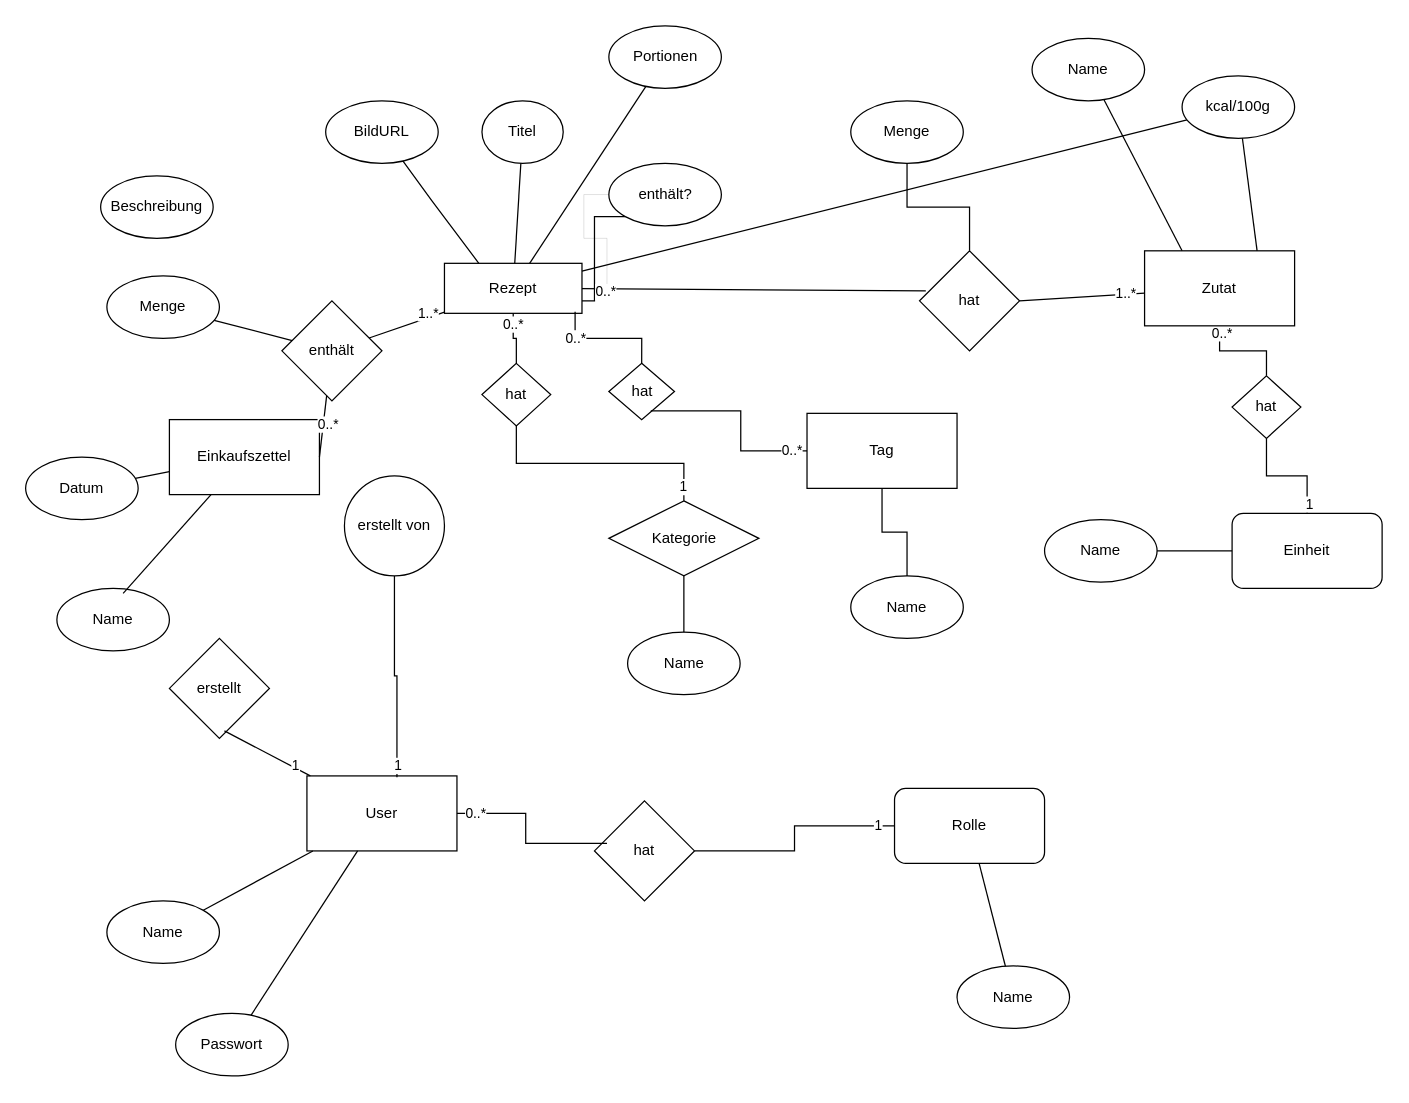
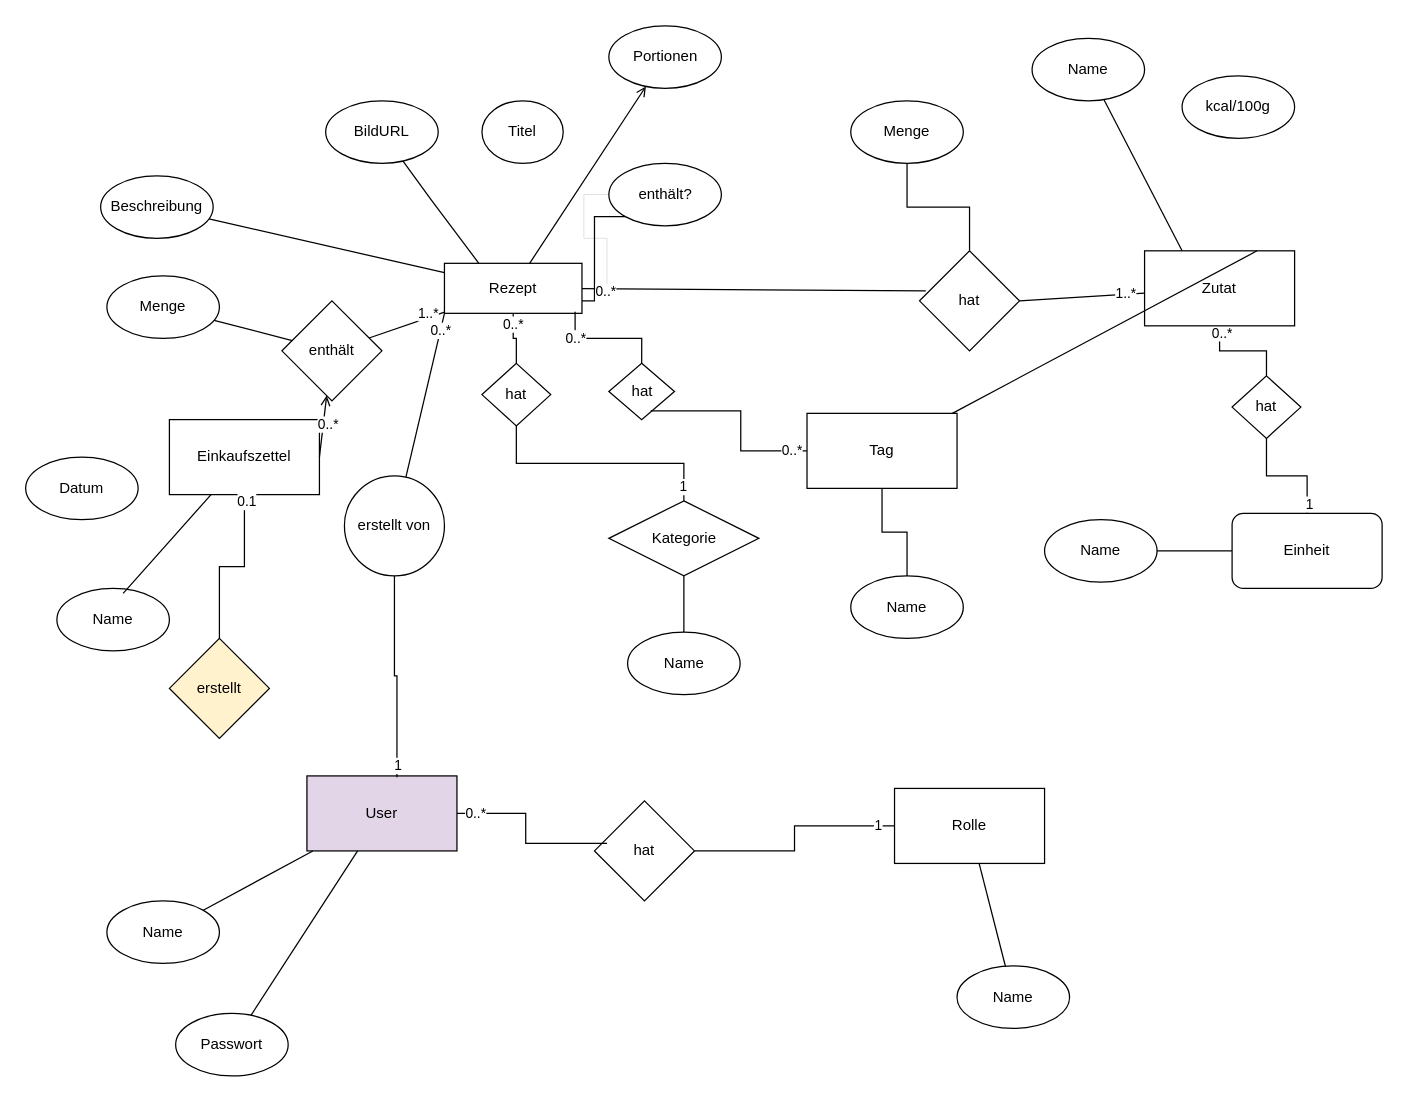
- <mxCell id="84" value="" style="endArrow=none;html=1;rounded=0;" edge="1" parent="1" source="4" target="83"><mxGeometry width="50" height="50" relative="1" as="geometry"><mxPoint x="595" y="440" as="sourcePoint" /><mxPoint x="645" y="390" as="targetPoint" /></mxGeometry></mxCell>
+ <mxCell id="84" value="" style="endArrow=open;html=1;rounded=0;" edge="1" parent="1" source="4" target="83"><mxGeometry width="50" height="50" relative="1" as="geometry"><mxPoint x="595" y="440" as="sourcePoint" /><mxPoint x="645" y="390" as="targetPoint" /></mxGeometry></mxCell>
- <mxCell id="14" value="" style="endArrow=none;html=1;rounded=0;" parent="1" source="4" target="19" edge="1"><mxGeometry width="50" height="50" relative="1" as="geometry"><mxPoint x="425" y="460" as="sourcePoint" /><mxPoint x="475" y="410" as="targetPoint" /></mxGeometry></mxCell>
+ <mxCell id="14" value="" style="endArrow=none;html=1;rounded=0;" parent="1" source="4" target="11" edge="1"><mxGeometry width="50" height="50" relative="1" as="geometry"><mxPoint x="425" y="460" as="sourcePoint" /><mxPoint x="475" y="410" as="targetPoint" /></mxGeometry></mxCell>
- <mxCell id="21" value="" style="endArrow=none;html=1;rounded=0;exitX=0.75;exitY=0;exitDx=0;exitDy=0;" parent="1" source="7" target="19" edge="1"><mxGeometry width="50" height="50" relative="1" as="geometry"><mxPoint x="715" y="190" as="sourcePoint" /><mxPoint x="745" y="150" as="targetPoint" /></mxGeometry></mxCell>
+ <mxCell id="21" value="" style="endArrow=none;html=1;rounded=0;exitX=0.75;exitY=0;exitDx=0;exitDy=0;" parent="1" source="7" target="59" edge="1"><mxGeometry width="50" height="50" relative="1" as="geometry"><mxPoint x="715" y="190" as="sourcePoint" /><mxPoint x="745" y="150" as="targetPoint" /></mxGeometry></mxCell>
- <mxCell id="16" value="" style="endArrow=none;html=1;rounded=0;" parent="1" source="4" target="13" edge="1"><mxGeometry width="50" height="50" relative="1" as="geometry"><mxPoint x="375" y="237" as="sourcePoint" /><mxPoint x="277" y="199" as="targetPoint" /></mxGeometry></mxCell>
- <mxCell id="41" value="" style="endArrow=none;html=1;rounded=0;exitX=1;exitY=0.5;exitDx=0;exitDy=0;" parent="1" source="10" target="39" edge="1"><mxGeometry width="50" height="50" relative="1" as="geometry"><mxPoint x="215" y="360" as="sourcePoint" /><mxPoint x="265" y="310" as="targetPoint" /></mxGeometry></mxCell>
+ <mxCell id="41" value="" style="endArrow=open;html=1;rounded=0;exitX=1;exitY=0.5;exitDx=0;exitDy=0;" parent="1" source="10" target="39" edge="1"><mxGeometry width="50" height="50" relative="1" as="geometry"><mxPoint x="215" y="360" as="sourcePoint" /><mxPoint x="265" y="310" as="targetPoint" /></mxGeometry></mxCell>
+ <mxCell id="69" value="" style="endArrow=none;html=1;rounded=0;entryX=0;entryY=1;entryDx=0;entryDy=0;" parent="1" source="68" target="4" edge="1"><mxGeometry width="50" height="50" relative="1" as="geometry"><mxPoint x="505" y="470" as="sourcePoint" /><mxPoint x="555" y="420" as="targetPoint" /></mxGeometry></mxCell>
+ <mxCell id="70" value="0..*" style="edgeLabel;html=1;align=center;verticalAlign=middle;resizable=0;points=[];" parent="69" vertex="1" connectable="0"><mxGeometry x="0.798" relative="1" as="geometry"><mxPoint as="offset" /></mxGeometry></mxCell>
- <mxCell id="31" value="" style="endArrow=none;html=1;rounded=0;" parent="1" source="29" target="10" edge="1"><mxGeometry width="50" height="50" relative="1" as="geometry"><mxPoint x="65" y="430" as="sourcePoint" /><mxPoint x="115" y="380" as="targetPoint" /></mxGeometry></mxCell>
+ <mxCell id="73" style="edgeStyle=orthogonalEdgeStyle;rounded=0;orthogonalLoop=1;jettySize=auto;html=1;endArrow=none;startFill=0;" parent="1" source="75" target="10" edge="1"><mxGeometry relative="1" as="geometry" /></mxCell>
+ <mxCell id="74" value="0.1" style="edgeLabel;html=1;align=center;verticalAlign=middle;resizable=0;points=[];" parent="73" vertex="1" connectable="0"><mxGeometry x="0.926" y="-1" relative="1" as="geometry"><mxPoint as="offset" /></mxGeometry></mxCell>
- <mxCell id="75" value="erstellt" style="rhombus;whiteSpace=wrap;html=1;" parent="1" vertex="1"><mxGeometry x="135" y="510" width="80" height="80" as="geometry" /></mxCell>
+ <mxCell id="75" value="erstellt" style="rhombus;whiteSpace=wrap;html=1;fillColor=#fff2cc;" parent="1" vertex="1"><mxGeometry x="135" y="510" width="80" height="80" as="geometry" /></mxCell>
- <mxCell id="81" value="" style="endArrow=none;html=1;rounded=0;entryX=0.55;entryY=0.925;entryDx=0;entryDy=0;entryPerimeter=0;" parent="1" source="9" target="75" edge="1"><mxGeometry width="50" height="50" relative="1" as="geometry"><mxPoint x="120" y="670" as="sourcePoint" /><mxPoint x="170" y="620" as="targetPoint" /></mxGeometry></mxCell>
- <mxCell id="82" value="1" style="edgeLabel;html=1;align=center;verticalAlign=middle;resizable=0;points=[];" parent="81" vertex="1" connectable="0"><mxGeometry x="-0.602" y="-2" relative="1" as="geometry"><mxPoint as="offset" /></mxGeometry></mxCell>
- <mxCell id="9" value="User" style="whiteSpace=wrap;html=1;" parent="1" vertex="1"><mxGeometry x="245" y="620" width="120" height="60" as="geometry" /></mxCell>
+ <mxCell id="9" value="User" style="whiteSpace=wrap;html=1;fillColor=#e1d5e7;" parent="1" vertex="1"><mxGeometry x="245" y="620" width="120" height="60" as="geometry" /></mxCell>
- <mxCell id="17" value="Rolle" style="whiteSpace=wrap;html=1;rounded=1;" parent="1" vertex="1"><mxGeometry x="715" y="630" width="120" height="60" as="geometry" /></mxCell>
+ <mxCell id="17" value="Rolle" style="whiteSpace=wrap;html=1;" parent="1" vertex="1"><mxGeometry x="715" y="630" width="120" height="60" as="geometry" /></mxCell>
